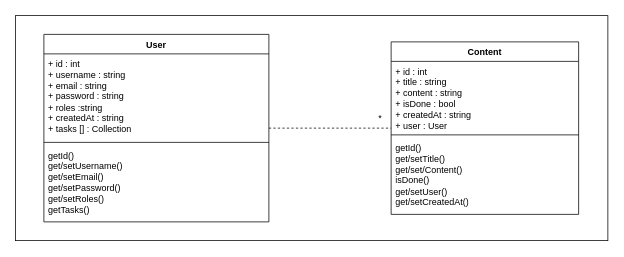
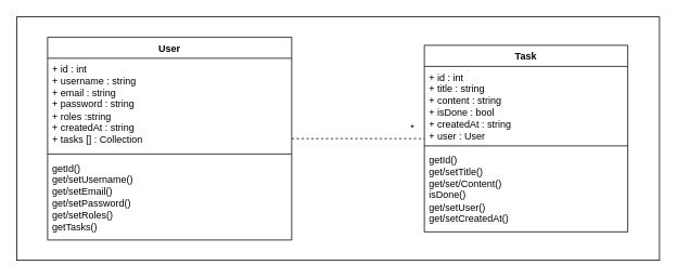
- <mxCell id="8" value="Content" style="swimlane;fontStyle=1;align=center;verticalAlign=top;childLayout=stackLayout;horizontal=1;startSize=26;horizontalStack=0;resizeParent=1;resizeParentMax=0;resizeLast=0;collapsible=1;marginBottom=0;whiteSpace=wrap;html=1;" parent="1" vertex="1"><mxGeometry x="521" y="55" width="250" height="230" as="geometry" /></mxCell>
+ <mxCell id="8" value="Task" style="swimlane;fontStyle=1;align=center;verticalAlign=top;childLayout=stackLayout;horizontal=1;startSize=26;horizontalStack=0;resizeParent=1;resizeParentMax=0;resizeLast=0;collapsible=1;marginBottom=0;whiteSpace=wrap;html=1;" parent="1" vertex="1"><mxGeometry x="521" y="55" width="250" height="230" as="geometry" /></mxCell>
